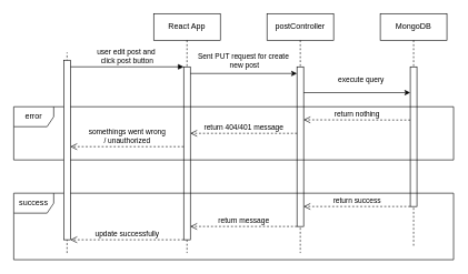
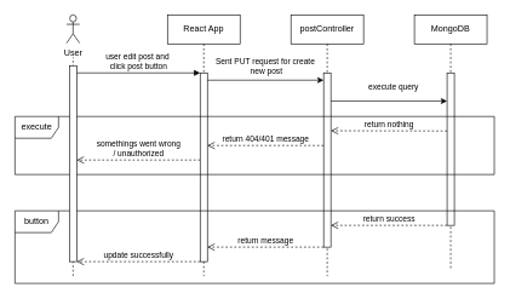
+ <mxCell id="23" value="User" style="shape=umlActor;verticalLabelPosition=bottom;verticalAlign=top;html=1;outlineConnect=0;" vertex="1" parent="21"><mxGeometry width="18" height="38.919" as="geometry" /></mxCell>
- <mxCell id="16" value="error" style="shape=umlFrame;whiteSpace=wrap;html=1;pointerEvents=0;" parent="1" vertex="1"><mxGeometry x="20" y="160" width="660" height="80" as="geometry" /></mxCell>
+ <mxCell id="16" value="execute" style="shape=umlFrame;whiteSpace=wrap;html=1;pointerEvents=0;" parent="1" vertex="1"><mxGeometry x="20" y="160" width="660" height="80" as="geometry" /></mxCell>
- <mxCell id="17" value="success" style="shape=umlFrame;whiteSpace=wrap;html=1;pointerEvents=0;" parent="1" vertex="1"><mxGeometry x="20" y="290" width="660" height="100" as="geometry" /></mxCell>
+ <mxCell id="17" value="button" style="shape=umlFrame;whiteSpace=wrap;html=1;pointerEvents=0;" parent="1" vertex="1"><mxGeometry x="20" y="290" width="660" height="100" as="geometry" /></mxCell>
